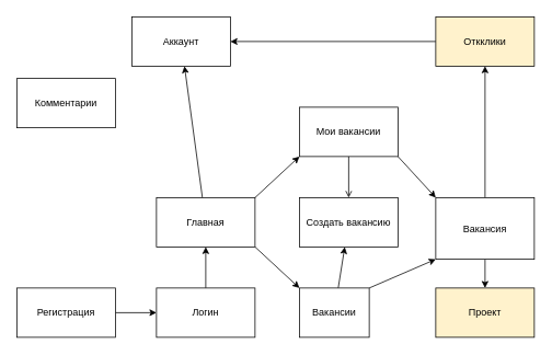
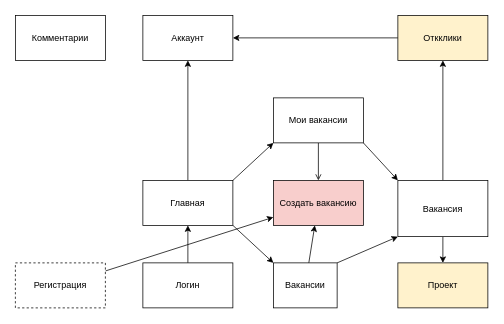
- <mxCell id="16" value="Аккаунт" style="rounded=0;whiteSpace=wrap;html=1;" parent="1" vertex="1"><mxGeometry x="160" y="20" width="120" height="60" as="geometry" /></mxCell>
+ <mxCell id="16" value="Аккаунт" style="rounded=0;whiteSpace=wrap;html=1;" parent="1" vertex="1"><mxGeometry x="190" y="20" width="120" height="60" as="geometry" /></mxCell>
- <mxCell id="23" value="Комментарии" style="rounded=0;whiteSpace=wrap;html=1;" vertex="1" parent="1"><mxGeometry x="20" y="95" width="120" height="60" as="geometry" /></mxCell>
+ <mxCell id="23" value="Комментарии" style="rounded=0;whiteSpace=wrap;html=1;" vertex="1" parent="1"><mxGeometry x="20" y="20" width="120" height="60" as="geometry" /></mxCell>
- <mxCell id="22" value="Создать вакансию" style="rounded=0;whiteSpace=wrap;html=1;" vertex="1" parent="1"><mxGeometry x="364" y="240" width="120" height="60" as="geometry" /></mxCell>
+ <mxCell id="22" value="Создать вакансию" style="rounded=0;whiteSpace=wrap;html=1;fillColor=#f8cecc;" vertex="1" parent="1"><mxGeometry x="364" y="240" width="120" height="60" as="geometry" /></mxCell>
- <mxCell id="9" value="Регистрация" style="rounded=0;whiteSpace=wrap;html=1;" parent="1" vertex="1"><mxGeometry x="20" y="350" width="120" height="60" as="geometry" /></mxCell>
+ <mxCell id="9" value="Регистрация" style="rounded=0;whiteSpace=wrap;html=1;dashed=1;" parent="1" vertex="1"><mxGeometry x="20" y="350" width="120" height="60" as="geometry" /></mxCell>
- <mxCell id="8" style="edgeStyle=none;html=1;" parent="1" source="9" target="7" edge="1"><mxGeometry relative="1" as="geometry" /></mxCell>
+ <mxCell id="8" style="edgeStyle=none;html=1;" parent="1" source="9" target="22" edge="1"><mxGeometry relative="1" as="geometry" /></mxCell>
